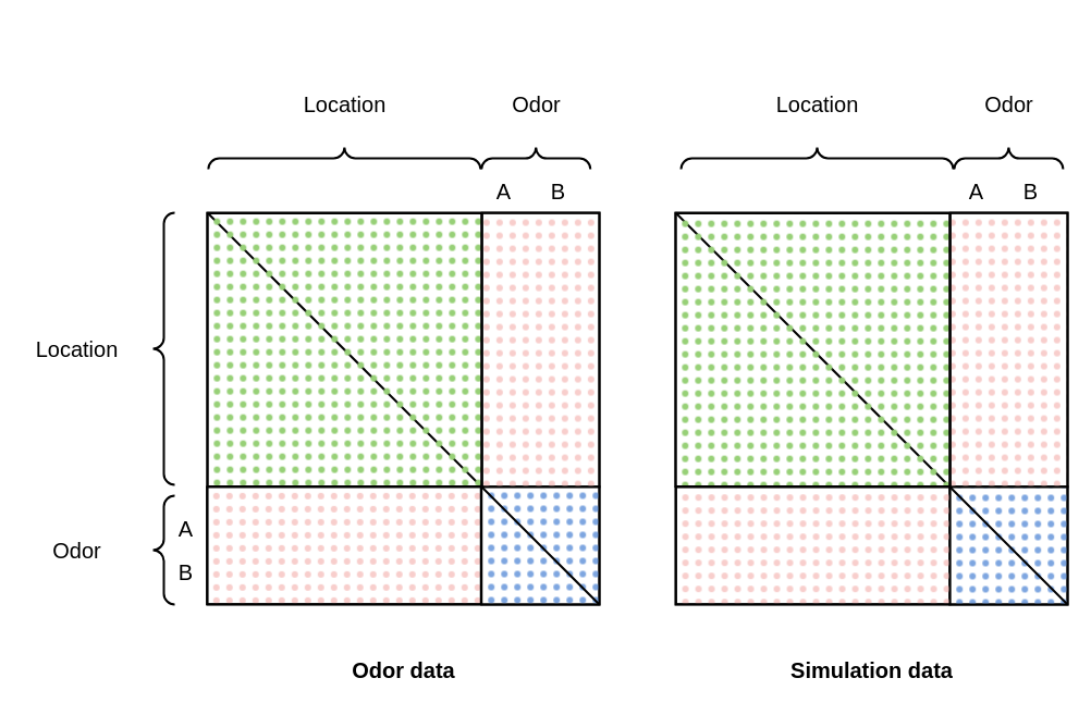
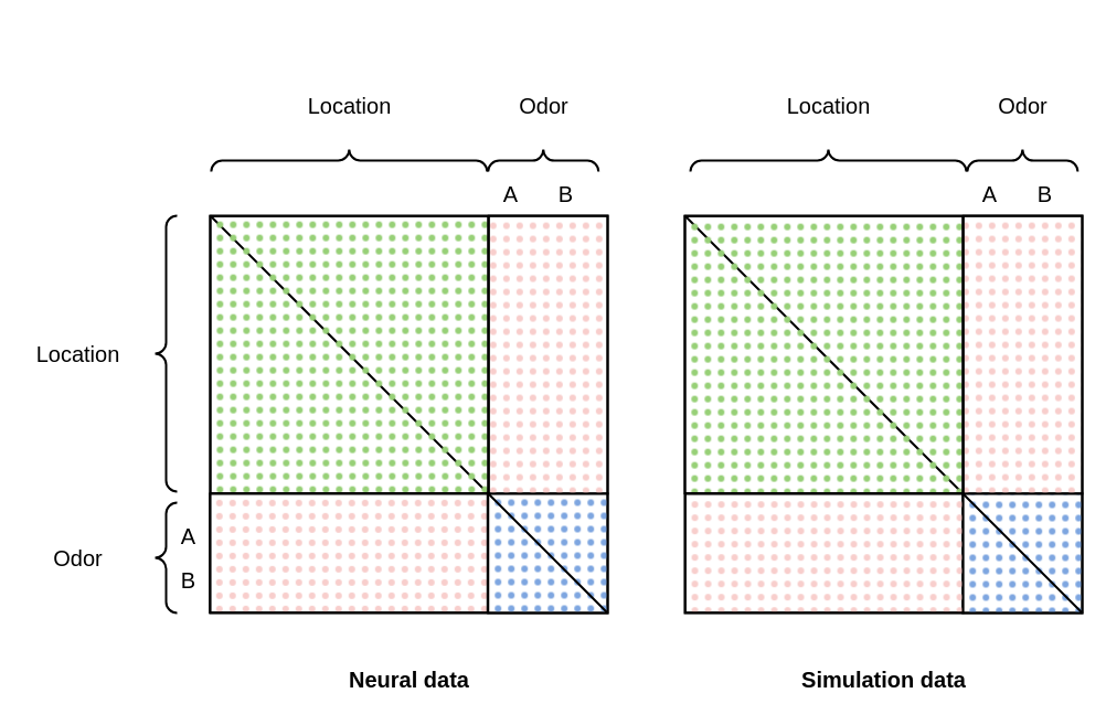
- <mxCell id="9" value="&lt;span style=&quot;font-size: 20px;&quot;&gt;&lt;b&gt;Odor data&lt;/b&gt;&lt;/span&gt;" style="text;html=1;align=center;verticalAlign=middle;resizable=0;points=[];autosize=1;strokeColor=none;fillColor=none;" parent="1" vertex="1"><mxGeometry x="305" y="595" width="130" height="40" as="geometry" /></mxCell>
+ <mxCell id="9" value="&lt;span style=&quot;font-size: 20px;&quot;&gt;&lt;b&gt;Neural data&lt;/b&gt;&lt;/span&gt;" style="text;html=1;align=center;verticalAlign=middle;resizable=0;points=[];autosize=1;strokeColor=none;fillColor=none;" parent="1" vertex="1"><mxGeometry x="305" y="595" width="130" height="40" as="geometry" /></mxCell>
